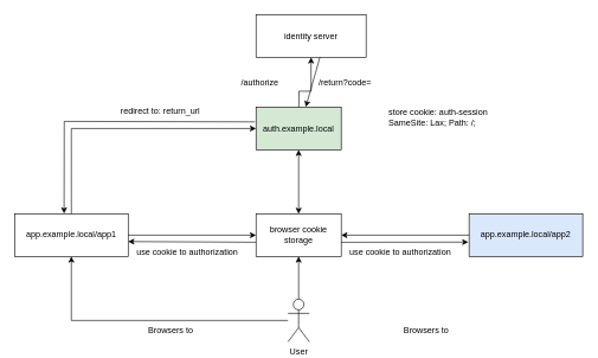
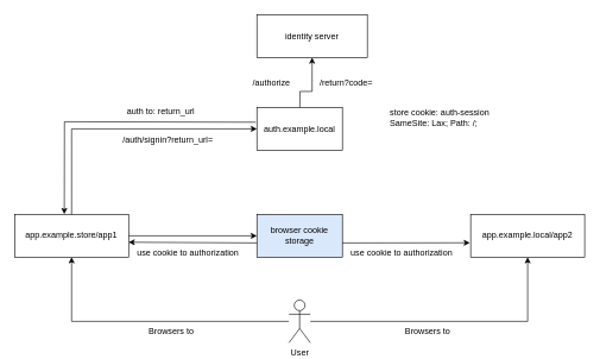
- <mxCell id="12" value="" style="endArrow=classic;html=1;rounded=0;entryX=0.584;entryY=-0.005;entryDx=0;entryDy=0;entryPerimeter=0;exitX=0.581;exitY=0.992;exitDx=0;exitDy=0;exitPerimeter=0;" parent="1" source="4" target="14" edge="1"><mxGeometry width="50" height="50" relative="1" as="geometry"><mxPoint x="430" y="145" as="sourcePoint" /><mxPoint x="429.72" y="175.66" as="targetPoint" /></mxGeometry></mxCell>
- <mxCell id="6" value="/authorize" style="text;html=1;align=center;verticalAlign=middle;resizable=0;points=[];autosize=1;strokeColor=none;fillColor=none;" parent="1" vertex="1"><mxGeometry x="325" y="100" width="80" height="30" as="geometry" /></mxCell>
+ <mxCell id="6" value="/authorize" style="text;html=1;align=center;verticalAlign=middle;resizable=0;points=[];autosize=1;strokeColor=none;fillColor=none;" parent="1" vertex="1"><mxGeometry x="340" y="100" width="80" height="30" as="geometry" /></mxCell>
- <mxCell id="5" value="redirect to: return_url" style="text;html=1;align=center;verticalAlign=middle;resizable=0;points=[];autosize=1;strokeColor=none;fillColor=none;" parent="1" vertex="1"><mxGeometry x="160" y="140" width="130" height="30" as="geometry" /></mxCell>
+ <mxCell id="5" value="auth to: return_url" style="text;html=1;align=center;verticalAlign=middle;resizable=0;points=[];autosize=1;strokeColor=none;fillColor=none;" parent="1" vertex="1"><mxGeometry x="160" y="140" width="130" height="30" as="geometry" /></mxCell>
- <mxCell id="14" value="auth.example.local" style="rounded=0;whiteSpace=wrap;html=1;fillColor=#d5e8d4;" parent="1" vertex="1"><mxGeometry x="360" y="150" width="120" height="60" as="geometry" /></mxCell>
+ <mxCell id="14" value="auth.example.local" style="rounded=0;whiteSpace=wrap;html=1;" parent="1" vertex="1"><mxGeometry x="360" y="150" width="120" height="60" as="geometry" /></mxCell>
+ <mxCell id="21" value="/auth/signin?return_url=" style="text;html=1;align=center;verticalAlign=middle;resizable=0;points=[];autosize=1;strokeColor=none;fillColor=none;" parent="1" vertex="1"><mxGeometry x="160" y="180" width="150" height="30" as="geometry" /></mxCell>
- <mxCell id="18" value="" style="endArrow=classic;startArrow=classic;html=1;rounded=0;entryX=0.5;entryY=1;entryDx=0;entryDy=0;exitX=0.5;exitY=0;exitDx=0;exitDy=0;" parent="1" source="13" target="14" edge="1"><mxGeometry width="50" height="50" relative="1" as="geometry"><mxPoint x="370" y="290" as="sourcePoint" /><mxPoint x="420" y="240" as="targetPoint" /></mxGeometry></mxCell>
- <mxCell id="16" value="app.example.local/app1" style="rounded=0;whiteSpace=wrap;html=1;" parent="1" vertex="1"><mxGeometry x="20" y="300" width="160" height="60" as="geometry" /></mxCell>
+ <mxCell id="16" value="app.example.store/app1" style="rounded=0;whiteSpace=wrap;html=1;" parent="1" vertex="1"><mxGeometry x="20" y="300" width="160" height="60" as="geometry" /></mxCell>
- <mxCell id="13" value="browser cookie storage" style="rounded=0;whiteSpace=wrap;html=1;" parent="1" vertex="1"><mxGeometry x="360" y="300" width="120" height="60" as="geometry" /></mxCell>
+ <mxCell id="13" value="browser cookie storage" style="rounded=0;whiteSpace=wrap;html=1;fillColor=#dae8fc;" parent="1" vertex="1"><mxGeometry x="360" y="300" width="120" height="60" as="geometry" /></mxCell>
- <mxCell id="20" value="" style="endArrow=classic;html=1;rounded=0;entryX=1;entryY=0.5;entryDx=0;entryDy=0;exitX=0;exitY=0.5;exitDx=0;exitDy=0;" parent="1" source="2" target="13" edge="1"><mxGeometry width="50" height="50" relative="1" as="geometry"><mxPoint x="520" y="520" as="sourcePoint" /><mxPoint x="570" y="470" as="targetPoint" /></mxGeometry></mxCell>
- <mxCell id="2" value="app.example.local/app2" style="rounded=0;whiteSpace=wrap;html=1;fillColor=#dae8fc;" parent="1" vertex="1"><mxGeometry x="660" y="300" width="160" height="60" as="geometry" /></mxCell>
+ <mxCell id="2" value="app.example.local/app2" style="rounded=0;whiteSpace=wrap;html=1;" parent="1" vertex="1"><mxGeometry x="660" y="300" width="160" height="60" as="geometry" /></mxCell>
- <mxCell id="8" style="edgeStyle=orthogonalEdgeStyle;rounded=0;orthogonalLoop=1;jettySize=auto;html=1;" parent="1" source="9" target="13" edge="1"><mxGeometry relative="1" as="geometry" /></mxCell>
+ <mxCell id="8" style="edgeStyle=orthogonalEdgeStyle;rounded=0;orthogonalLoop=1;jettySize=auto;html=1;entryX=0.5;entryY=1;entryDx=0;entryDy=0;" parent="1" source="9" target="2" edge="1"><mxGeometry relative="1" as="geometry" /></mxCell>
